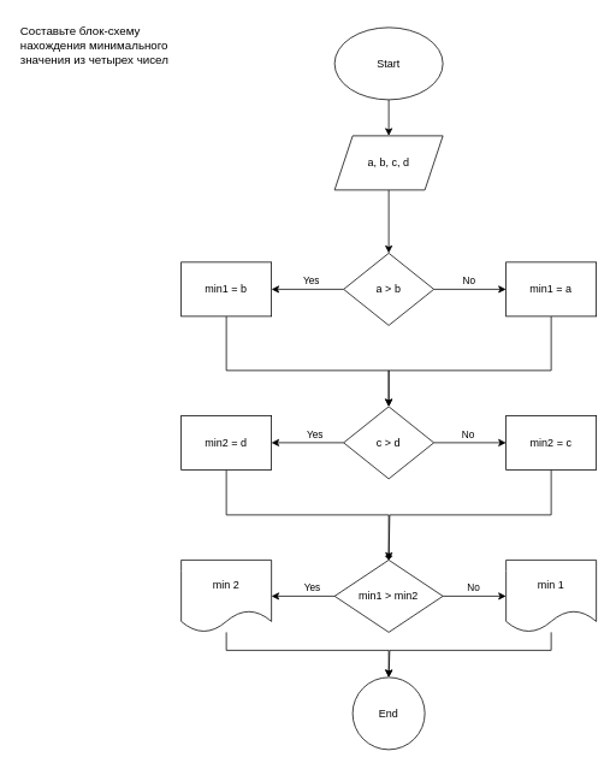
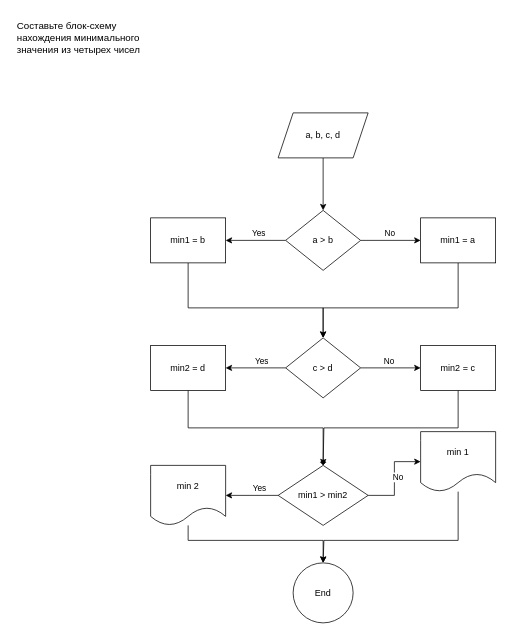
- <mxCell id="4" value="Start" style="ellipse;whiteSpace=wrap;html=1;" vertex="1" parent="1"><mxGeometry x="370" y="30" width="120" height="80" as="geometry" /></mxCell>
- <mxCell id="3" value="" style="edgeStyle=orthogonalEdgeStyle;rounded=0;orthogonalLoop=1;jettySize=auto;html=1;" edge="1" parent="1" source="4" target="6"><mxGeometry relative="1" as="geometry" /></mxCell>
- <mxCell id="33" value="min 1" style="shape=document;whiteSpace=wrap;html=1;boundedLbl=1;" vertex="1" parent="1"><mxGeometry x="560" y="620" width="100" height="80" as="geometry" /></mxCell>
+ <mxCell id="33" value="min 1" style="shape=document;whiteSpace=wrap;html=1;boundedLbl=1;" vertex="1" parent="1"><mxGeometry x="560" y="575" width="100" height="80" as="geometry" /></mxCell>
